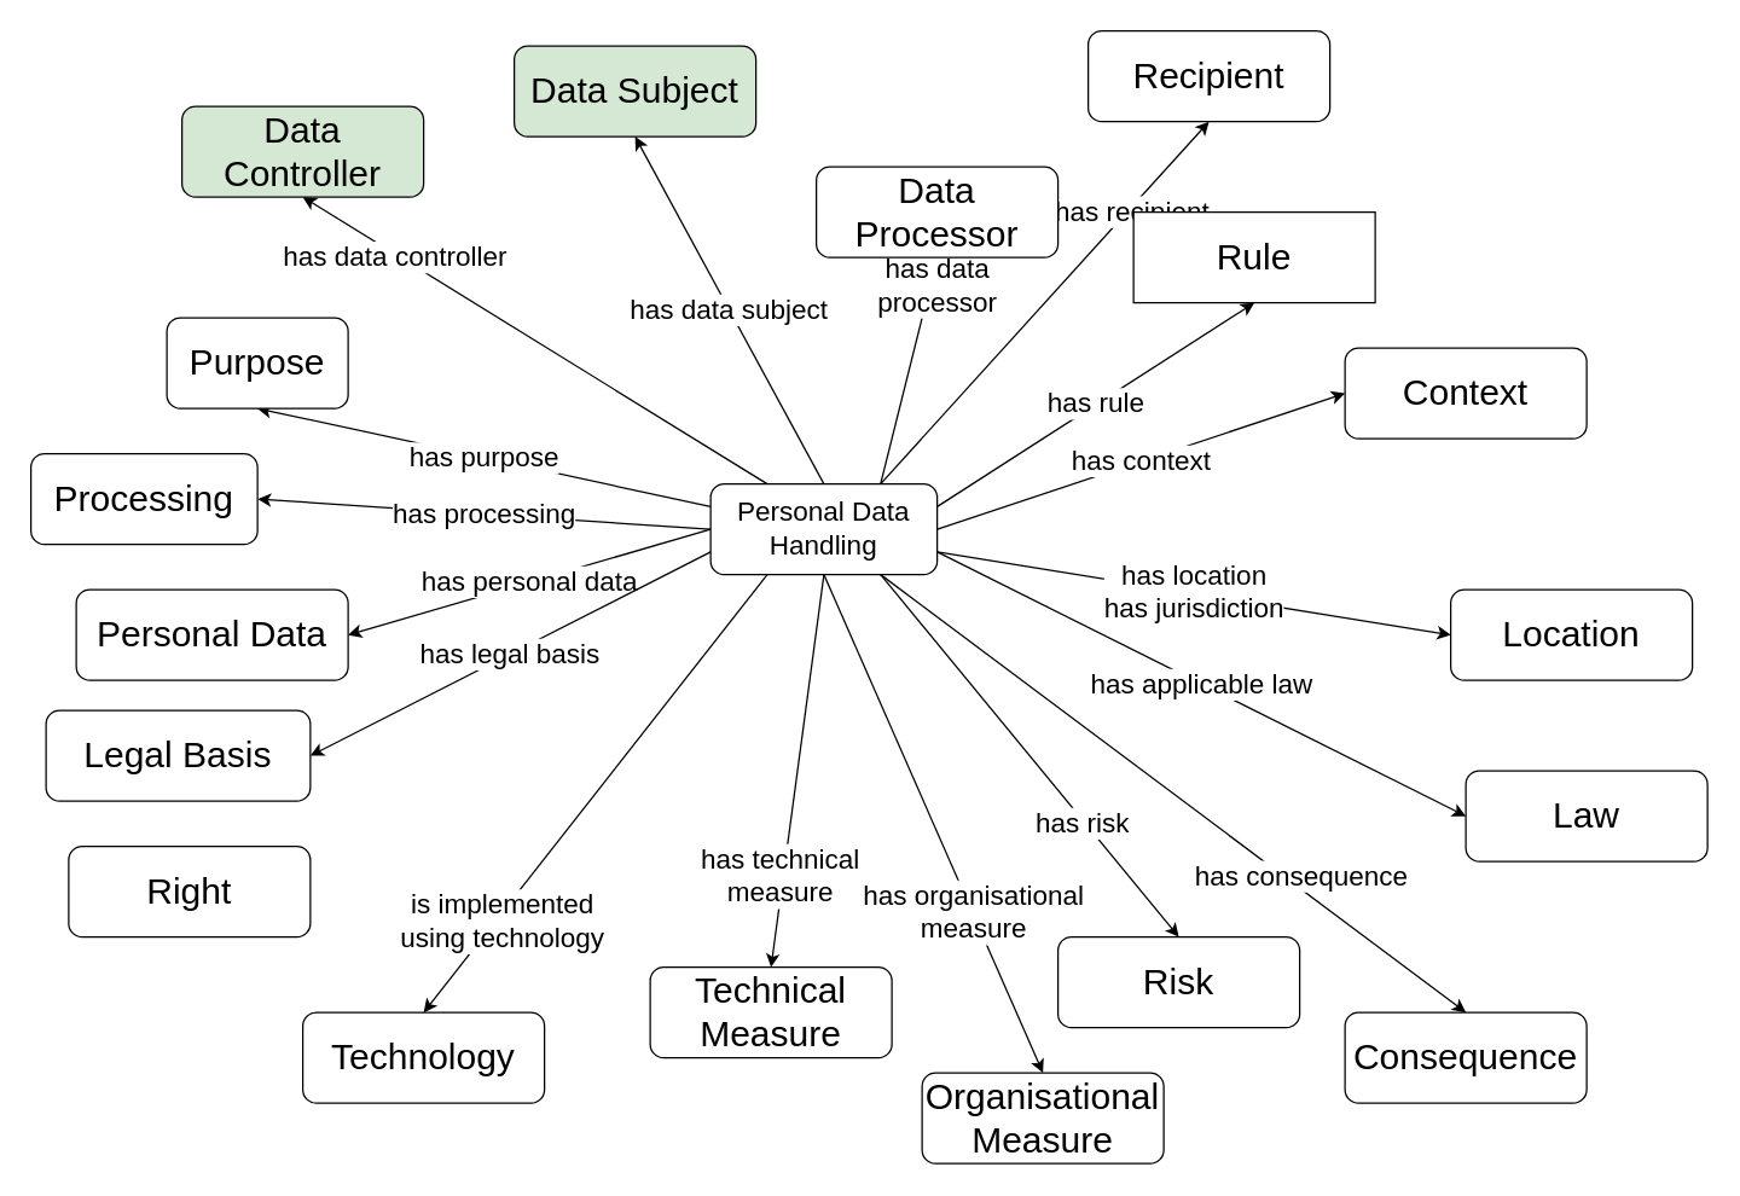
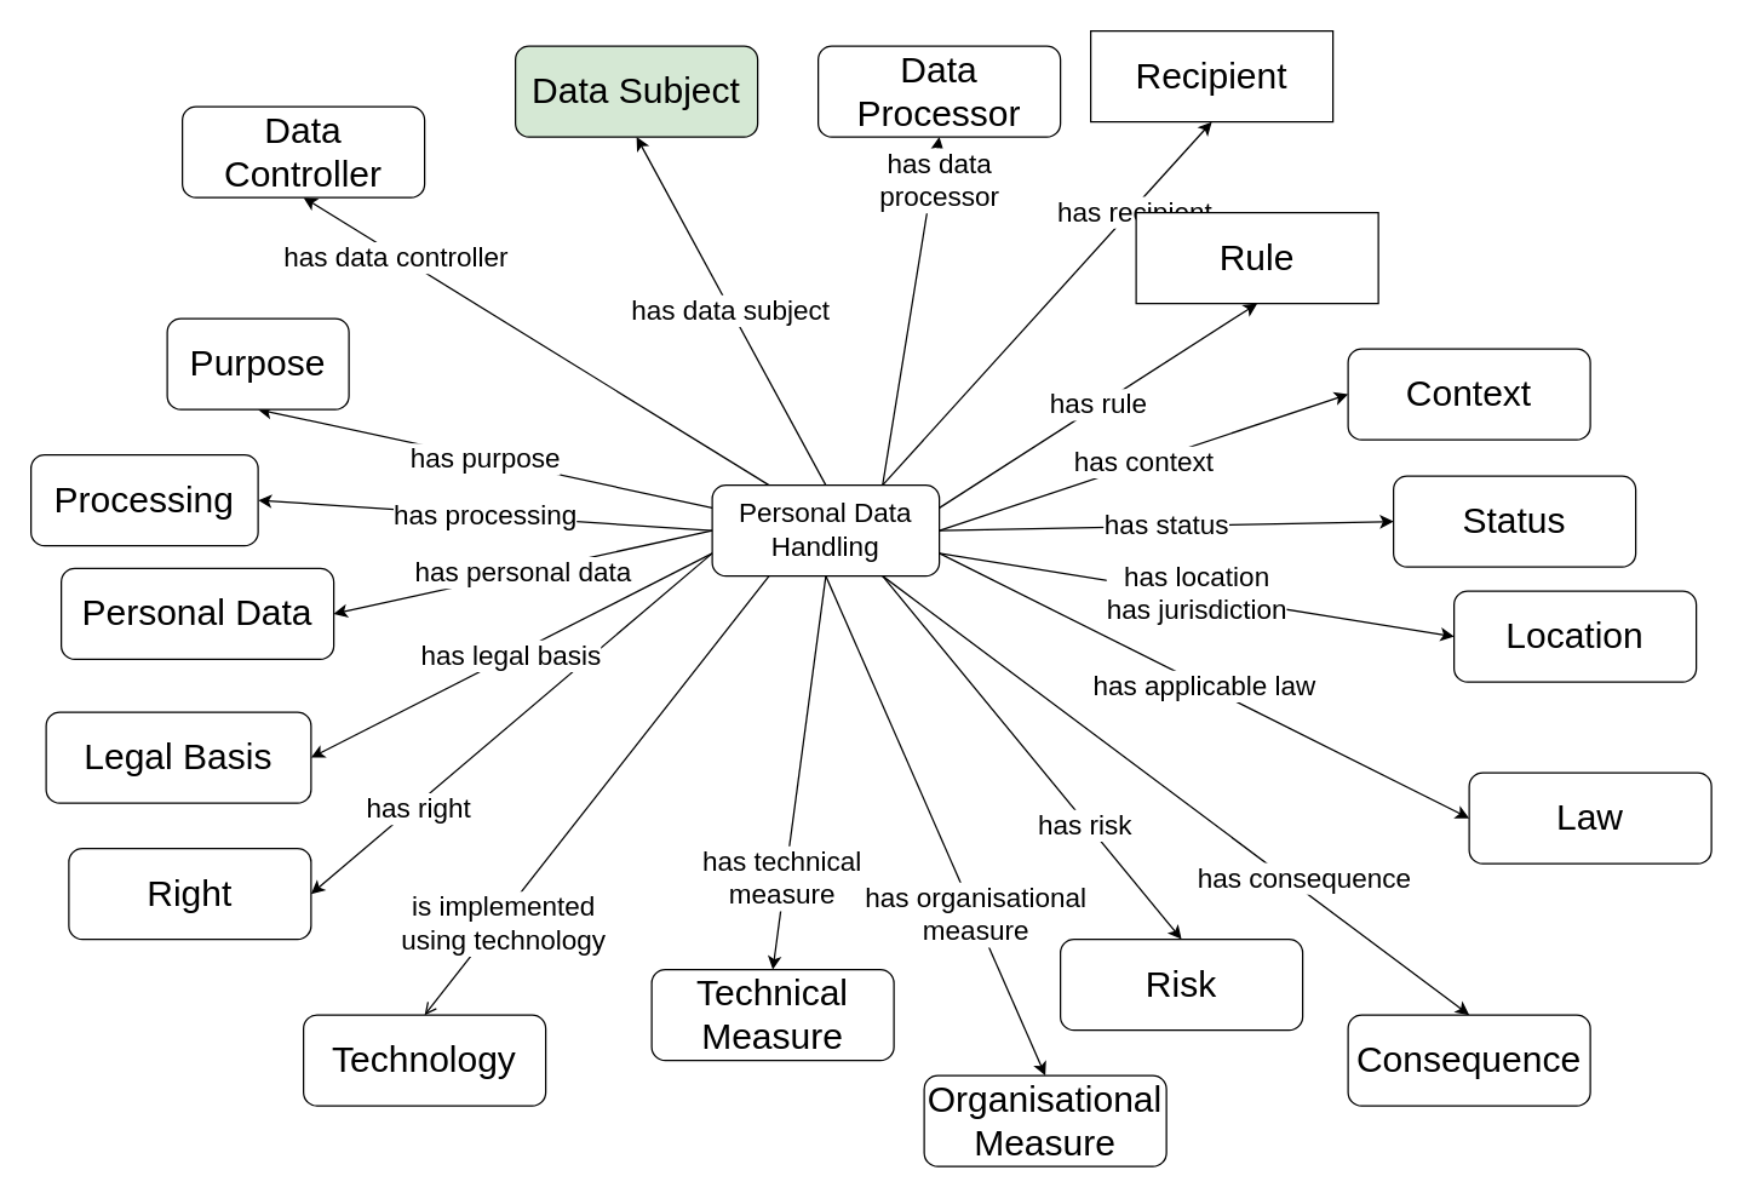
- <mxCell id="30" value="Recipient" style="rounded=1;whiteSpace=wrap;html=1;fontSize=24;" vertex="1" parent="1"><mxGeometry x="720" y="20" width="160" height="60" as="geometry" /></mxCell>
+ <mxCell id="30" value="Recipient" style="whiteSpace=wrap;html=1;fontSize=24;rounded=0;" vertex="1" parent="1"><mxGeometry x="720" y="20" width="160" height="60" as="geometry" /></mxCell>
- <mxCell id="28" value="Data Controller" style="rounded=1;whiteSpace=wrap;html=1;fontSize=24;fillColor=#d5e8d4;" vertex="1" parent="1"><mxGeometry x="120" y="70" width="160" height="60" as="geometry" /></mxCell>
+ <mxCell id="28" value="Data Controller" style="rounded=1;whiteSpace=wrap;html=1;fontSize=24;" vertex="1" parent="1"><mxGeometry x="120" y="70" width="160" height="60" as="geometry" /></mxCell>
- <mxCell id="40" value="Data Processor" style="rounded=1;whiteSpace=wrap;html=1;fontSize=24;" vertex="1" parent="1"><mxGeometry x="540" y="110" width="160" height="60" as="geometry" /></mxCell>
+ <mxCell id="40" value="Data Processor" style="rounded=1;whiteSpace=wrap;html=1;fontSize=24;" vertex="1" parent="1"><mxGeometry x="540" y="30" width="160" height="60" as="geometry" /></mxCell>
+ <mxCell id="32" value="Status" style="rounded=1;whiteSpace=wrap;html=1;fontSize=24;" vertex="1" parent="1"><mxGeometry x="920" y="314" width="160" height="60" as="geometry" /></mxCell>
+ <mxCell id="13" value="has status" style="edgeStyle=none;rounded=0;orthogonalLoop=1;jettySize=auto;html=1;exitX=1;exitY=0.5;exitDx=0;exitDy=0;entryX=0;entryY=0.5;entryDx=0;entryDy=0;fontSize=18;" edge="1" parent="1" source="21" target="32"><mxGeometry relative="1" as="geometry" /></mxCell>
- <mxCell id="24" value="Personal Data" style="rounded=1;whiteSpace=wrap;html=1;fontSize=24;" vertex="1" parent="1"><mxGeometry x="50" y="390" width="180" height="60" as="geometry" /></mxCell>
+ <mxCell id="24" value="Personal Data" style="rounded=1;whiteSpace=wrap;html=1;fontSize=24;" vertex="1" parent="1"><mxGeometry x="40" y="375" width="180" height="60" as="geometry" /></mxCell>
+ <mxCell id="2" value="has right" style="edgeStyle=none;rounded=0;orthogonalLoop=1;jettySize=auto;html=1;exitX=0;exitY=0.75;exitDx=0;exitDy=0;entryX=1;entryY=0.5;entryDx=0;entryDy=0;fontSize=18;" edge="1" parent="1" source="21" target="35"><mxGeometry x="0.476" y="3" relative="1" as="geometry"><mxPoint as="offset" /></mxGeometry></mxCell>
- <mxCell id="16" value="is implemented&lt;br&gt;using technology" style="edgeStyle=none;rounded=0;orthogonalLoop=1;jettySize=auto;html=1;exitX=0.25;exitY=1;exitDx=0;exitDy=0;entryX=0.5;entryY=0;entryDx=0;entryDy=0;fontSize=18;" edge="1" parent="1" source="21" target="36"><mxGeometry x="0.568" y="4" relative="1" as="geometry"><mxPoint as="offset" /></mxGeometry></mxCell>
+ <mxCell id="16" value="is implemented&lt;br&gt;using technology" style="edgeStyle=none;rounded=0;orthogonalLoop=1;jettySize=auto;html=1;exitX=0.25;exitY=1;exitDx=0;exitDy=0;entryX=0.5;entryY=0;entryDx=0;entryDy=0;fontSize=18;endArrow=open;" edge="1" parent="1" source="21" target="36"><mxGeometry x="0.568" y="4" relative="1" as="geometry"><mxPoint as="offset" /></mxGeometry></mxCell>
